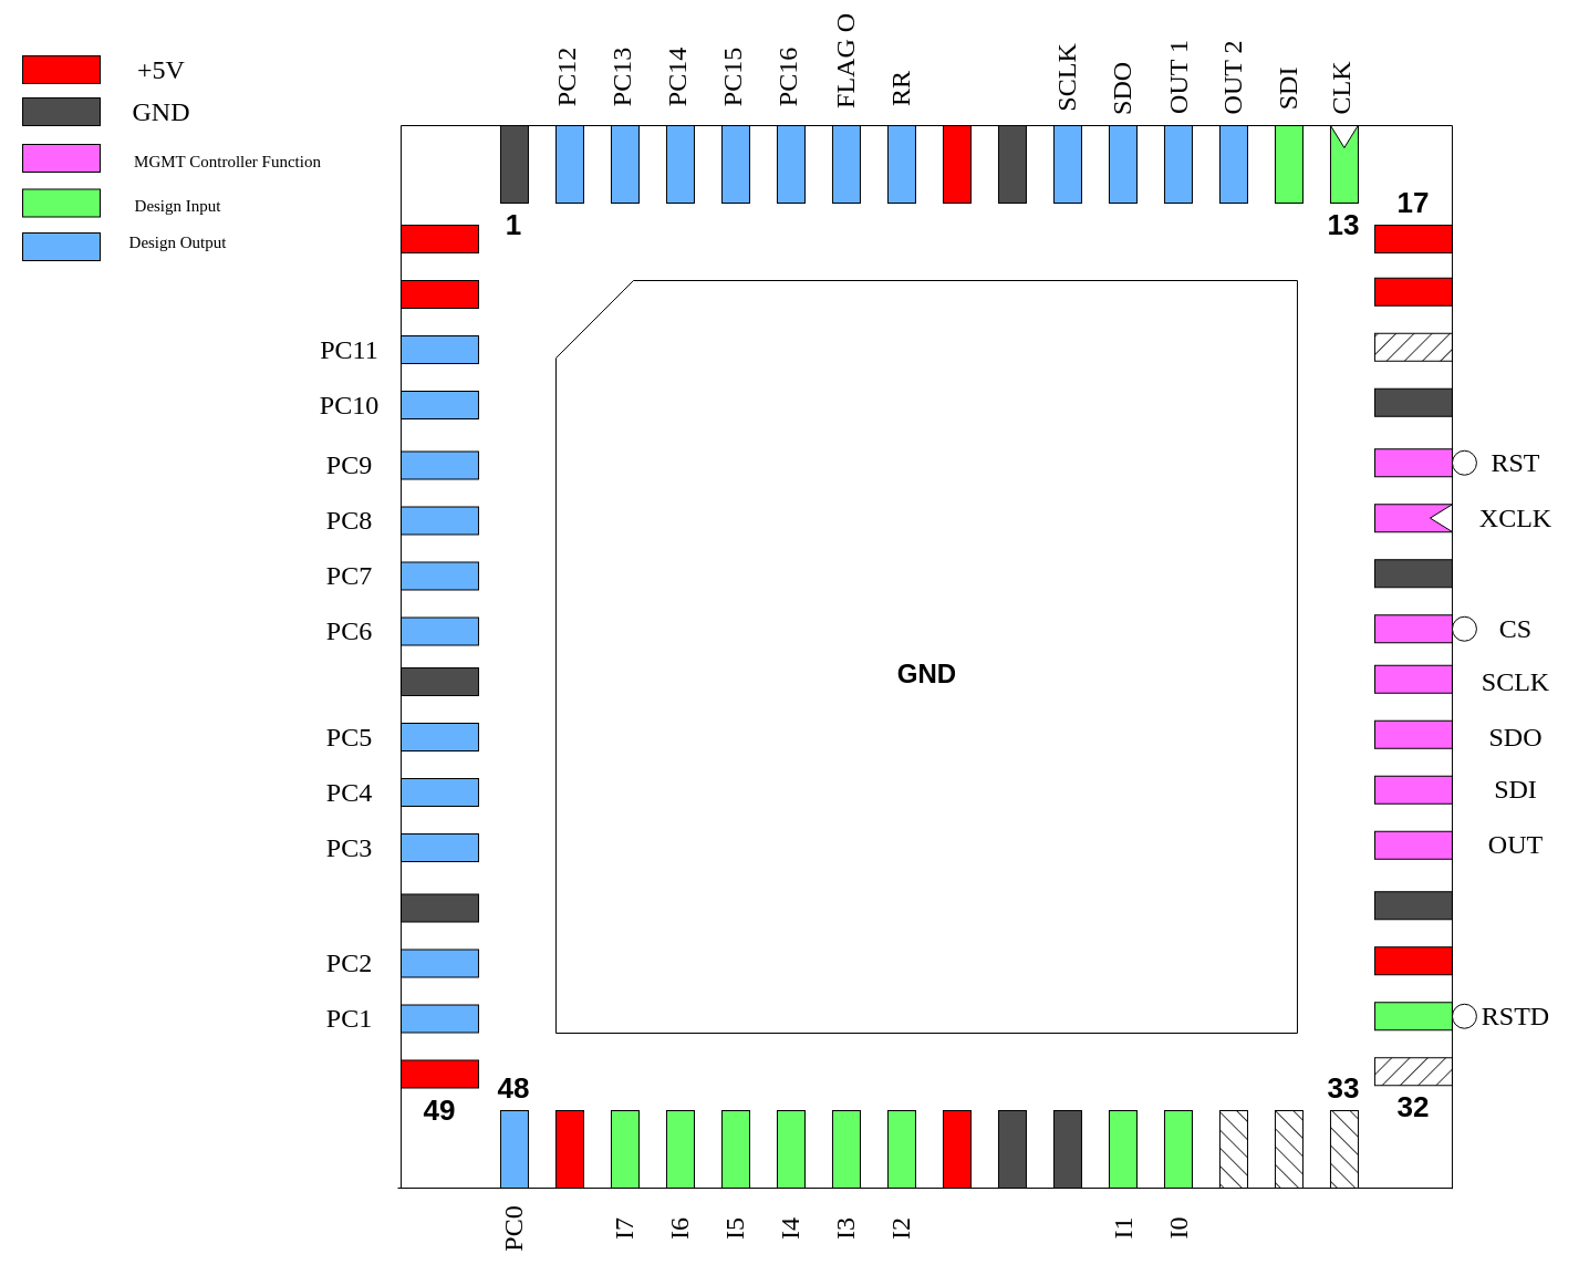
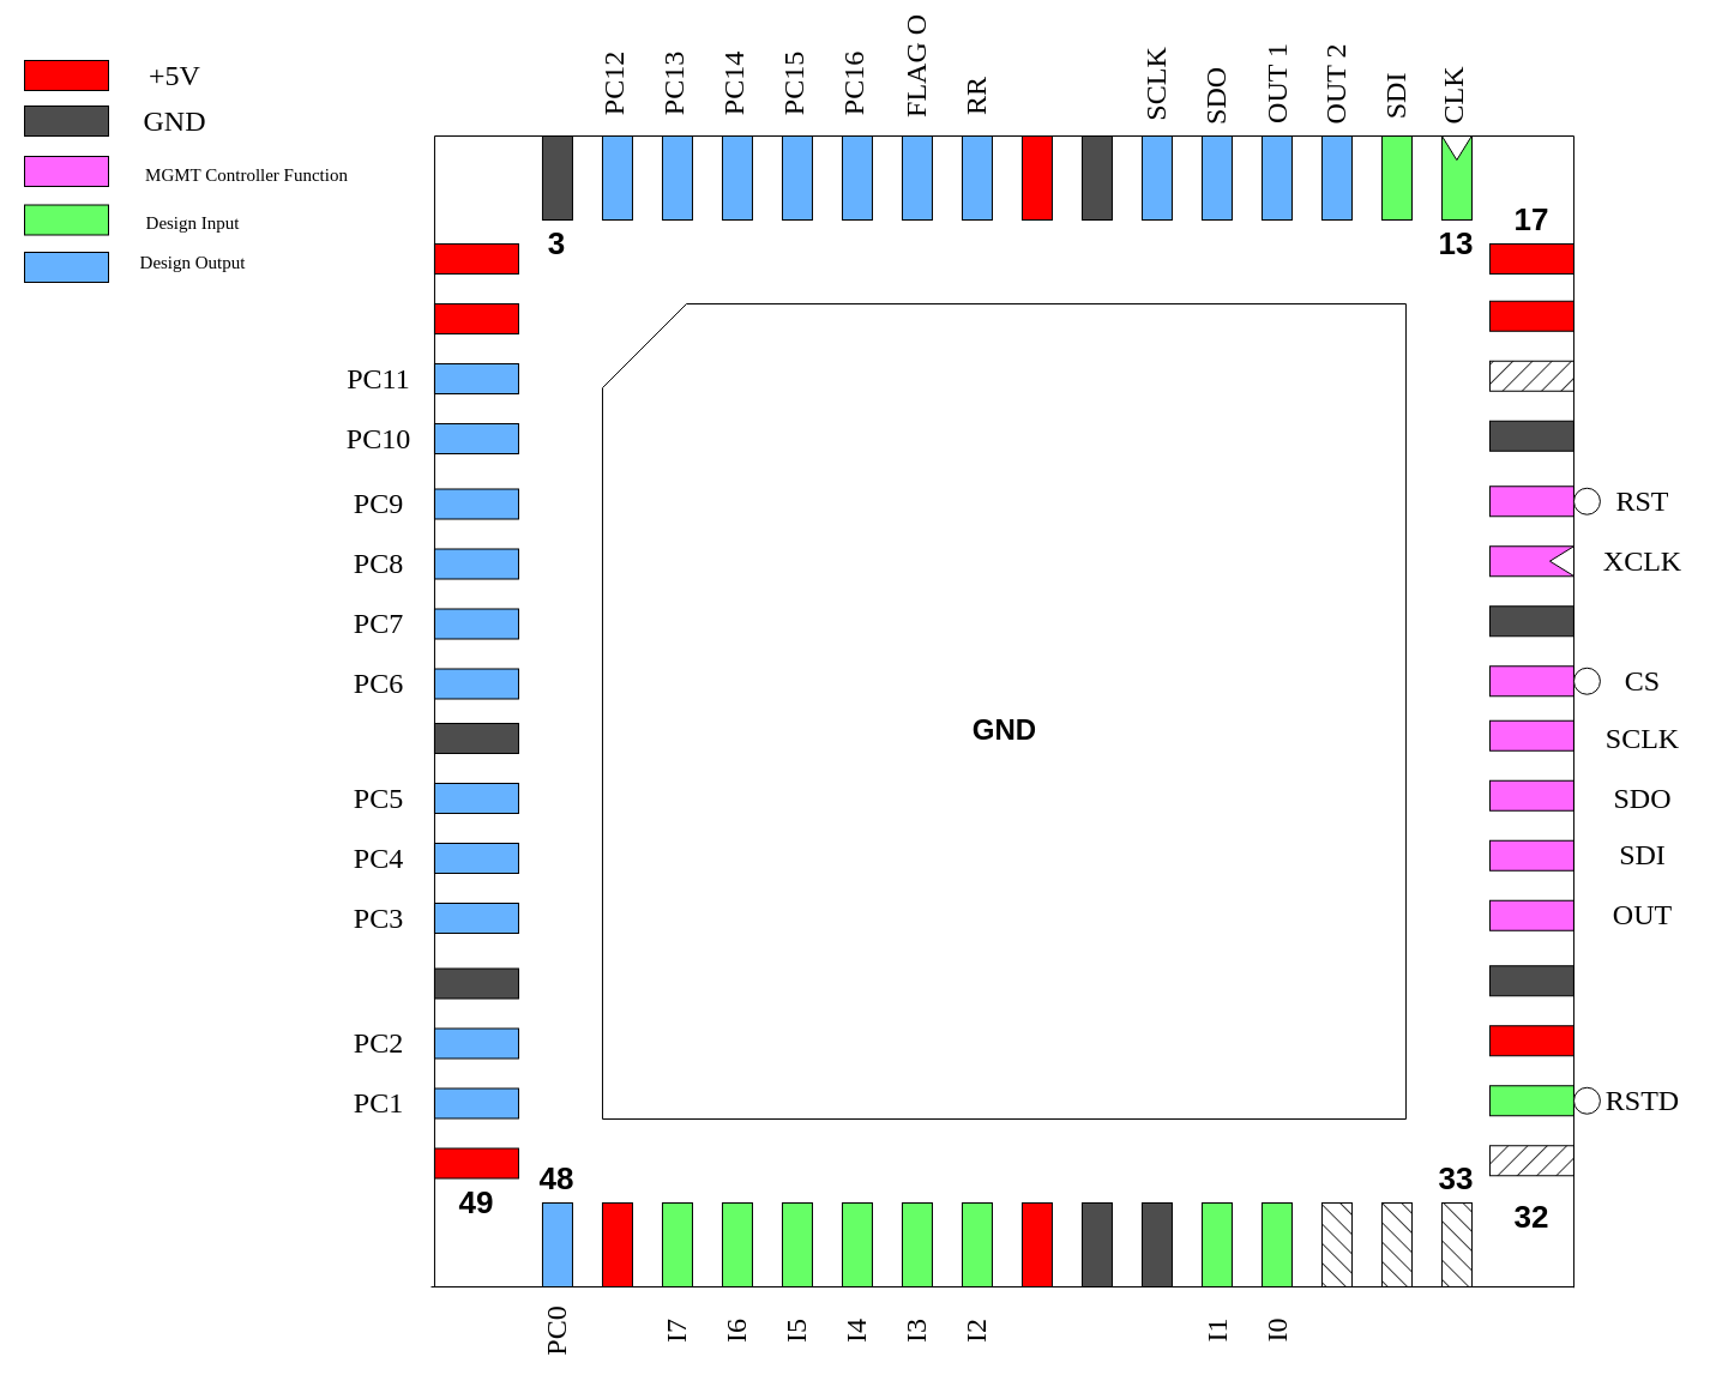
- <mxCell id="75" value="&lt;font size=&quot;1&quot;&gt;&lt;b&gt;&lt;font style=&quot;font-size: 26px;&quot;&gt;1&lt;/font&gt;&lt;/b&gt;&lt;/font&gt;" style="text;html=1;strokeColor=none;fillColor=none;align=center;verticalAlign=middle;whiteSpace=wrap;rounded=0;" parent="1" vertex="1"><mxGeometry x="449.46" y="168" width="30" height="40" as="geometry" /></mxCell>
+ <mxCell id="75" value="&lt;font size=&quot;1&quot;&gt;&lt;b&gt;&lt;font style=&quot;font-size: 26px;&quot;&gt;3&lt;/font&gt;&lt;/b&gt;&lt;/font&gt;" style="text;html=1;strokeColor=none;fillColor=none;align=center;verticalAlign=middle;whiteSpace=wrap;rounded=0;" parent="1" vertex="1"><mxGeometry x="449.46" y="168" width="30" height="40" as="geometry" /></mxCell>
- <mxCell id="78" value="&lt;font size=&quot;1&quot;&gt;&lt;b style=&quot;font-size: 26px;&quot;&gt;32&lt;/b&gt;&lt;/font&gt;" style="text;html=1;strokeColor=none;fillColor=none;align=center;verticalAlign=middle;whiteSpace=wrap;rounded=0;" parent="1" vertex="1"><mxGeometry x="1256.96" y="965.25" width="40" height="40" as="geometry" /></mxCell>
+ <mxCell id="78" value="&lt;font size=&quot;1&quot;&gt;&lt;b style=&quot;font-size: 26px;&quot;&gt;32&lt;/b&gt;&lt;/font&gt;" style="text;html=1;strokeColor=none;fillColor=none;align=center;verticalAlign=middle;whiteSpace=wrap;rounded=0;" parent="1" vertex="1"><mxGeometry x="1256.96" y="980.25" width="40" height="40" as="geometry" /></mxCell>
